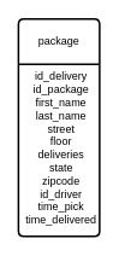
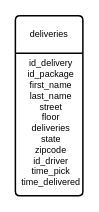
- <mxCell id="2" value="&lt;div style=&quot;border-color: var(--border-color); font-size: 12px; text-align: left;&quot;&gt;package&lt;/div&gt;" style="swimlane;childLayout=stackLayout;horizontal=1;startSize=50;horizontalStack=0;rounded=1;fontSize=14;fontStyle=0;strokeWidth=2;resizeParent=0;resizeLast=1;shadow=0;dashed=0;align=center;arcSize=4;whiteSpace=wrap;html=1;" vertex="1" parent="1"><mxGeometry x="20" y="20" width="90" height="240" as="geometry" /></mxCell>
+ <mxCell id="2" value="&lt;div style=&quot;border-color: var(--border-color); font-size: 12px; text-align: left;&quot;&gt;deliveries&lt;/div&gt;" style="swimlane;childLayout=stackLayout;horizontal=1;startSize=50;horizontalStack=0;rounded=1;fontSize=14;fontStyle=0;strokeWidth=2;resizeParent=0;resizeLast=1;shadow=0;dashed=0;align=center;arcSize=4;whiteSpace=wrap;html=1;" vertex="1" parent="1"><mxGeometry x="20" y="20" width="90" height="240" as="geometry" /></mxCell>
